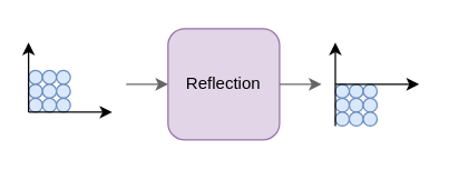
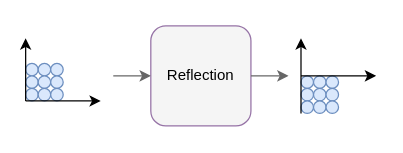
- <mxCell id="2" value="Reflection" style="rounded=1;whiteSpace=wrap;html=1;fillColor=#e1d5e7;strokeColor=#9673a6;" vertex="1" parent="1"><mxGeometry x="120" y="20" width="80" height="80" as="geometry" /></mxCell>
+ <mxCell id="2" value="Reflection" style="rounded=1;whiteSpace=wrap;html=1;fillColor=#f5f5f5;strokeColor=#9673a6;" vertex="1" parent="1"><mxGeometry x="120" y="20" width="80" height="80" as="geometry" /></mxCell>
